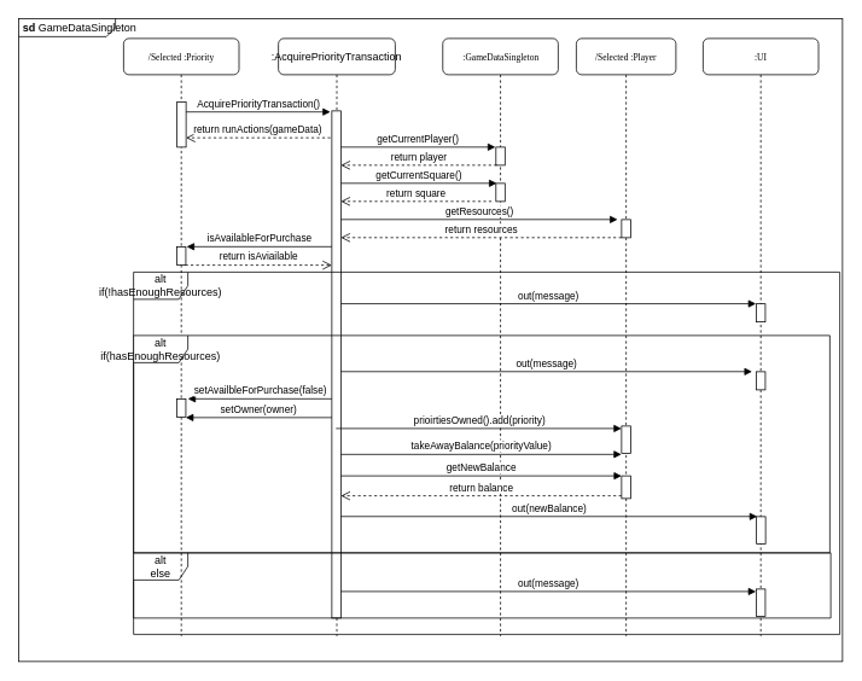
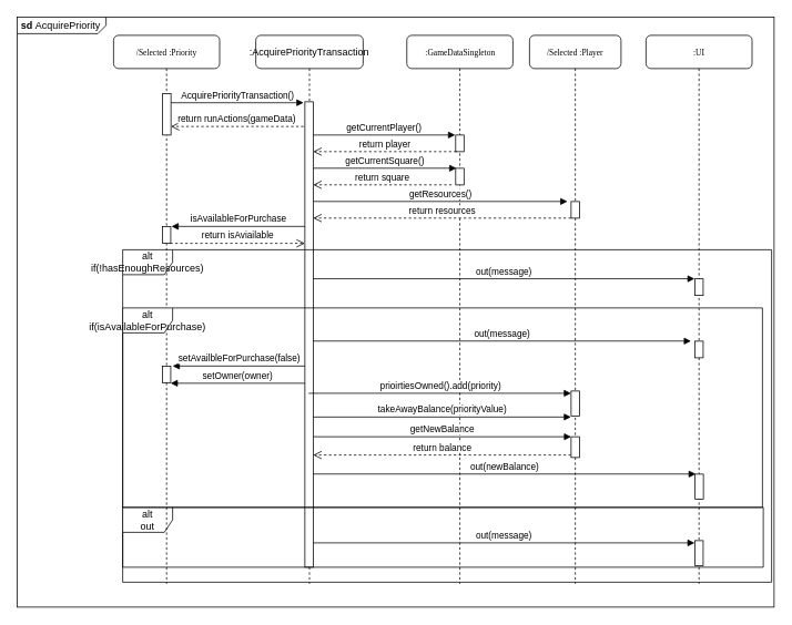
- <mxCell id="2" value="&lt;p style=&quot;margin: 0px ; margin-top: 4px ; margin-left: 5px ; text-align: left&quot;&gt;&lt;b&gt;sd&lt;/b&gt;&amp;nbsp;GameDataSingleton&lt;/p&gt;" style="html=1;shape=mxgraph.sysml.package;overflow=fill;labelX=107.29;align=left;spacingLeft=5;verticalAlign=top;spacingTop=-3;" vertex="1" parent="1"><mxGeometry x="20" y="20" width="910" height="710" as="geometry" /></mxCell>
+ <mxCell id="2" value="&lt;p style=&quot;margin: 0px ; margin-top: 4px ; margin-left: 5px ; text-align: left&quot;&gt;&lt;b&gt;sd&lt;/b&gt;&amp;nbsp;AcquirePriority&lt;/p&gt;" style="html=1;shape=mxgraph.sysml.package;overflow=fill;labelX=107.29;align=left;spacingLeft=5;verticalAlign=top;spacingTop=-3;" vertex="1" parent="1"><mxGeometry x="20" y="20" width="910" height="710" as="geometry" /></mxCell>
- <mxCell id="43" value="alt&lt;br&gt;if(hasEnoughResources)" style="shape=umlFrame;whiteSpace=wrap;html=1;" parent="1" vertex="1"><mxGeometry x="147" y="370" width="769" height="240" as="geometry" /></mxCell>
+ <mxCell id="43" value="alt&lt;br&gt;if(isAvailableForPurchase)" style="shape=umlFrame;whiteSpace=wrap;html=1;" parent="1" vertex="1"><mxGeometry x="147" y="370" width="769" height="240" as="geometry" /></mxCell>
- <mxCell id="14" value="alt&lt;br&gt;else" style="shape=umlFrame;whiteSpace=wrap;html=1;" parent="11" vertex="1"><mxGeometry x="-160" y="568" width="770" height="72" as="geometry" /></mxCell>
+ <mxCell id="14" value="alt&lt;br&gt;out" style="shape=umlFrame;whiteSpace=wrap;html=1;" parent="11" vertex="1"><mxGeometry x="-160" y="568" width="770" height="72" as="geometry" /></mxCell>
